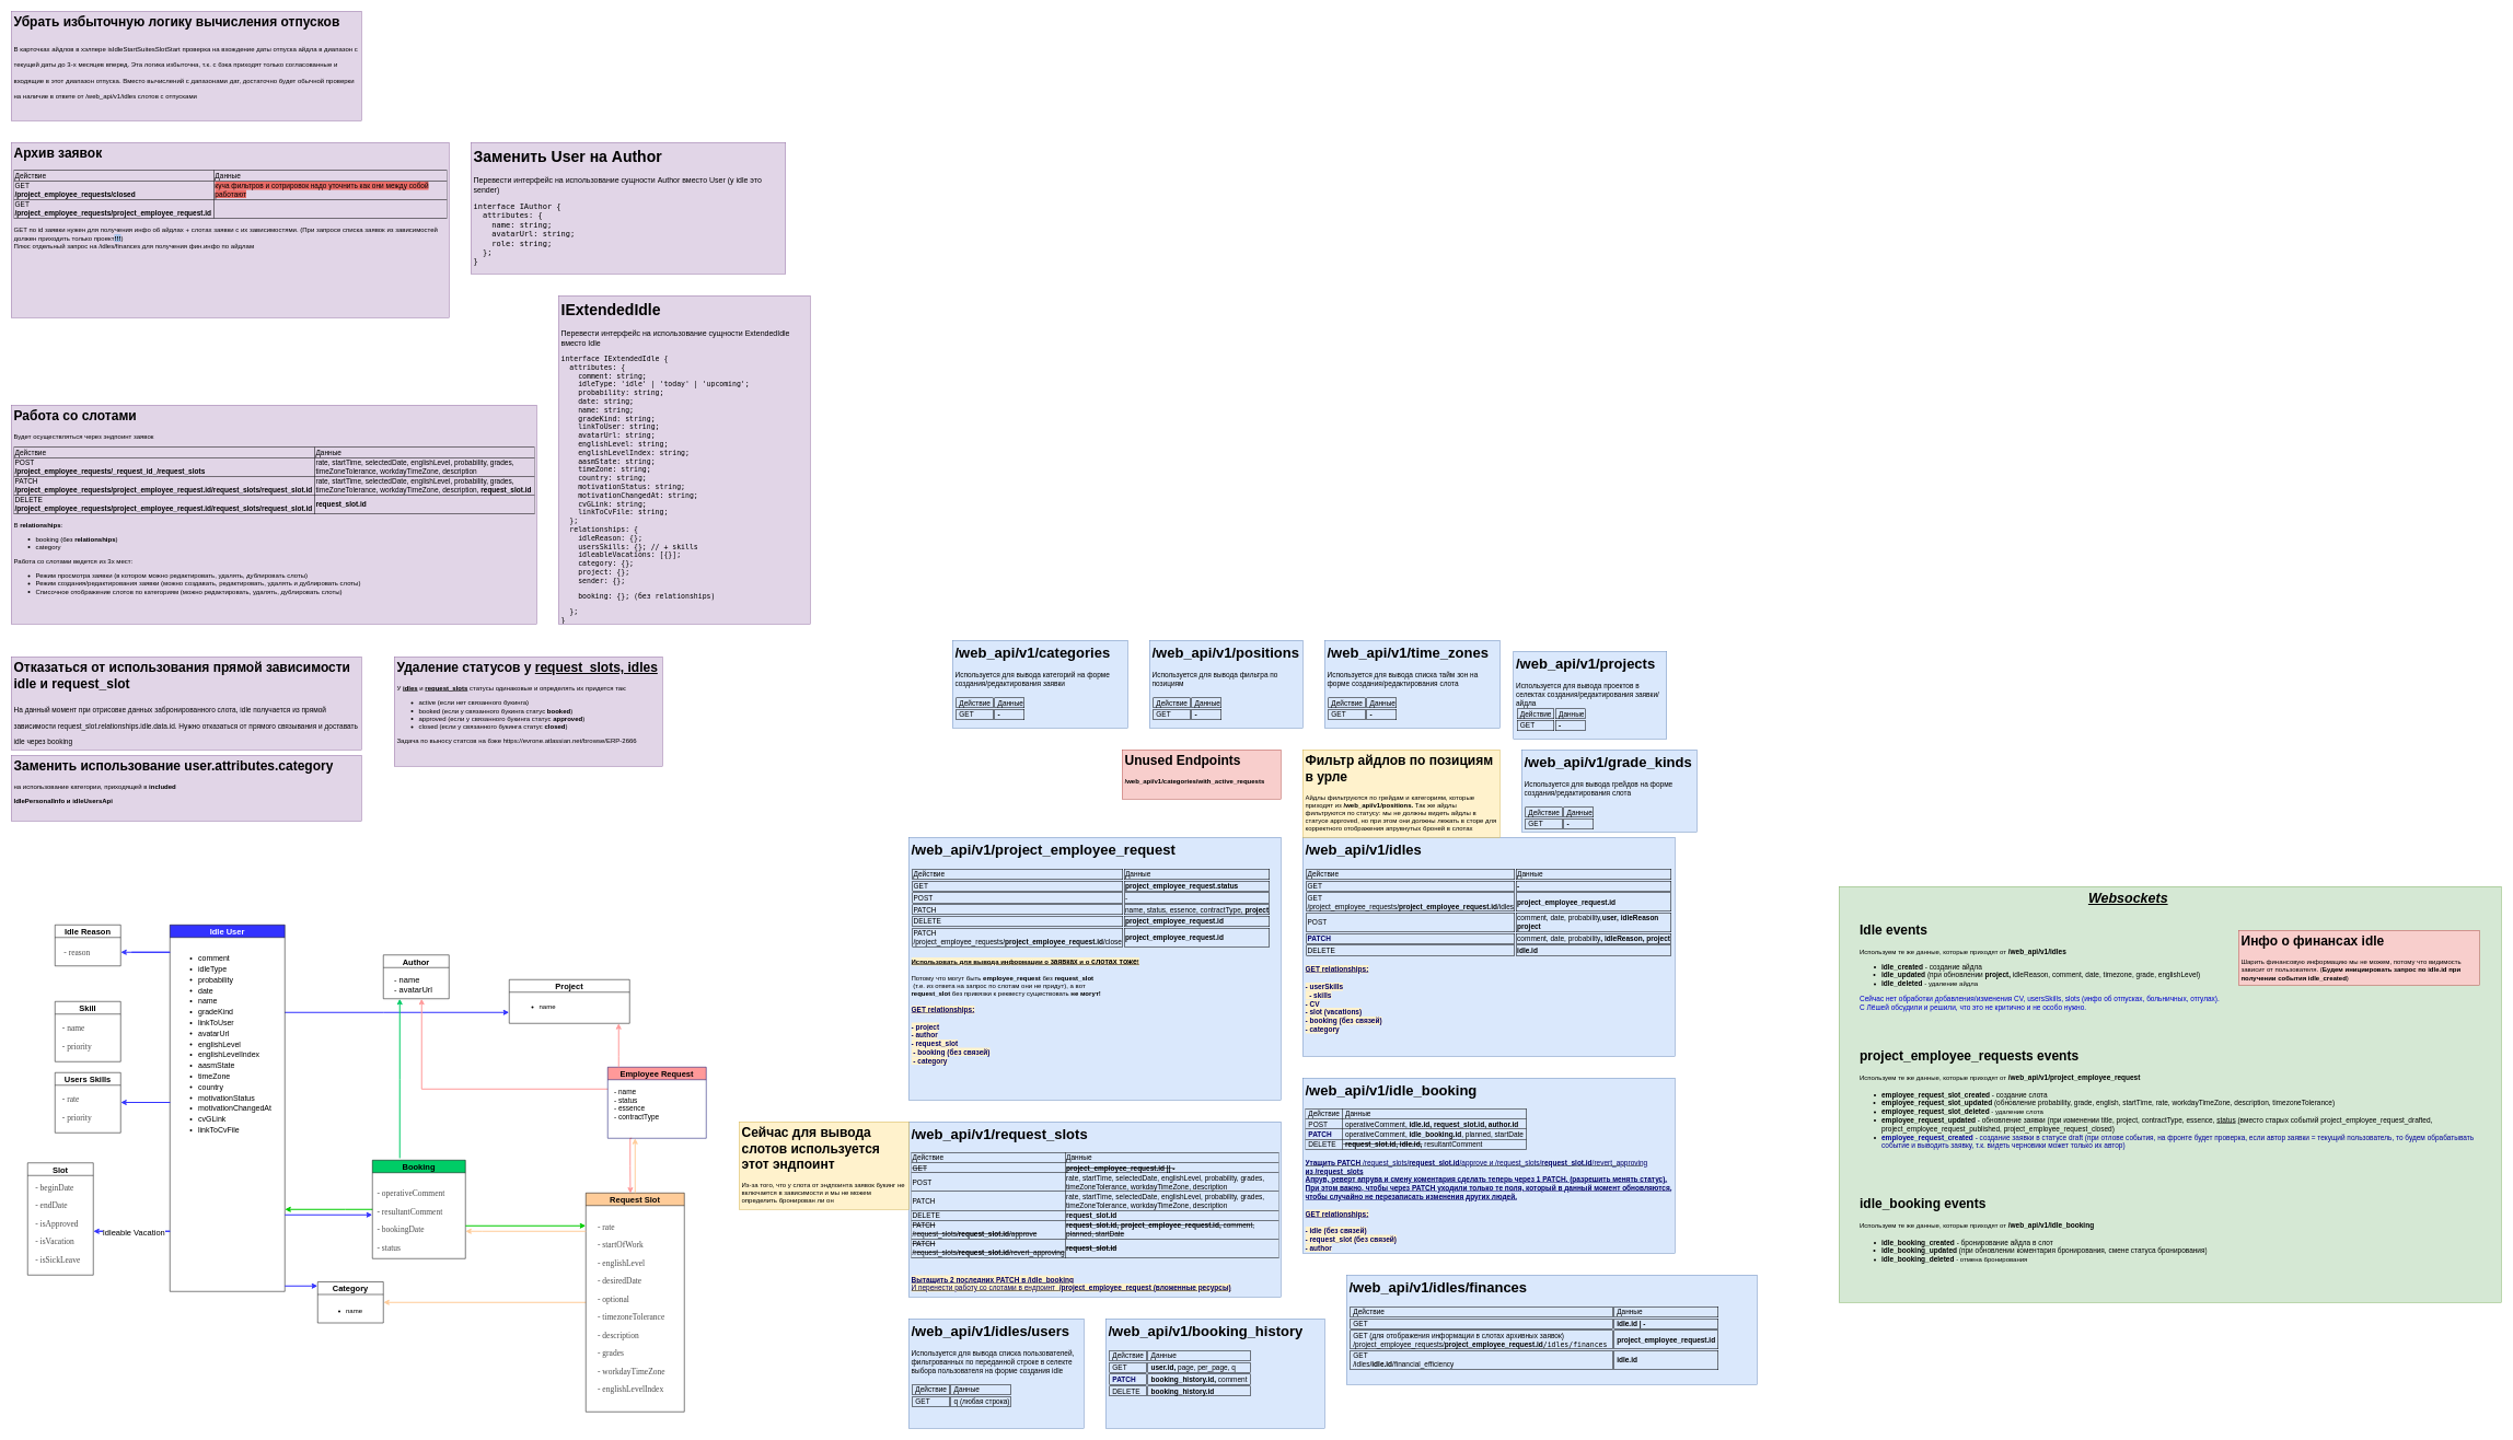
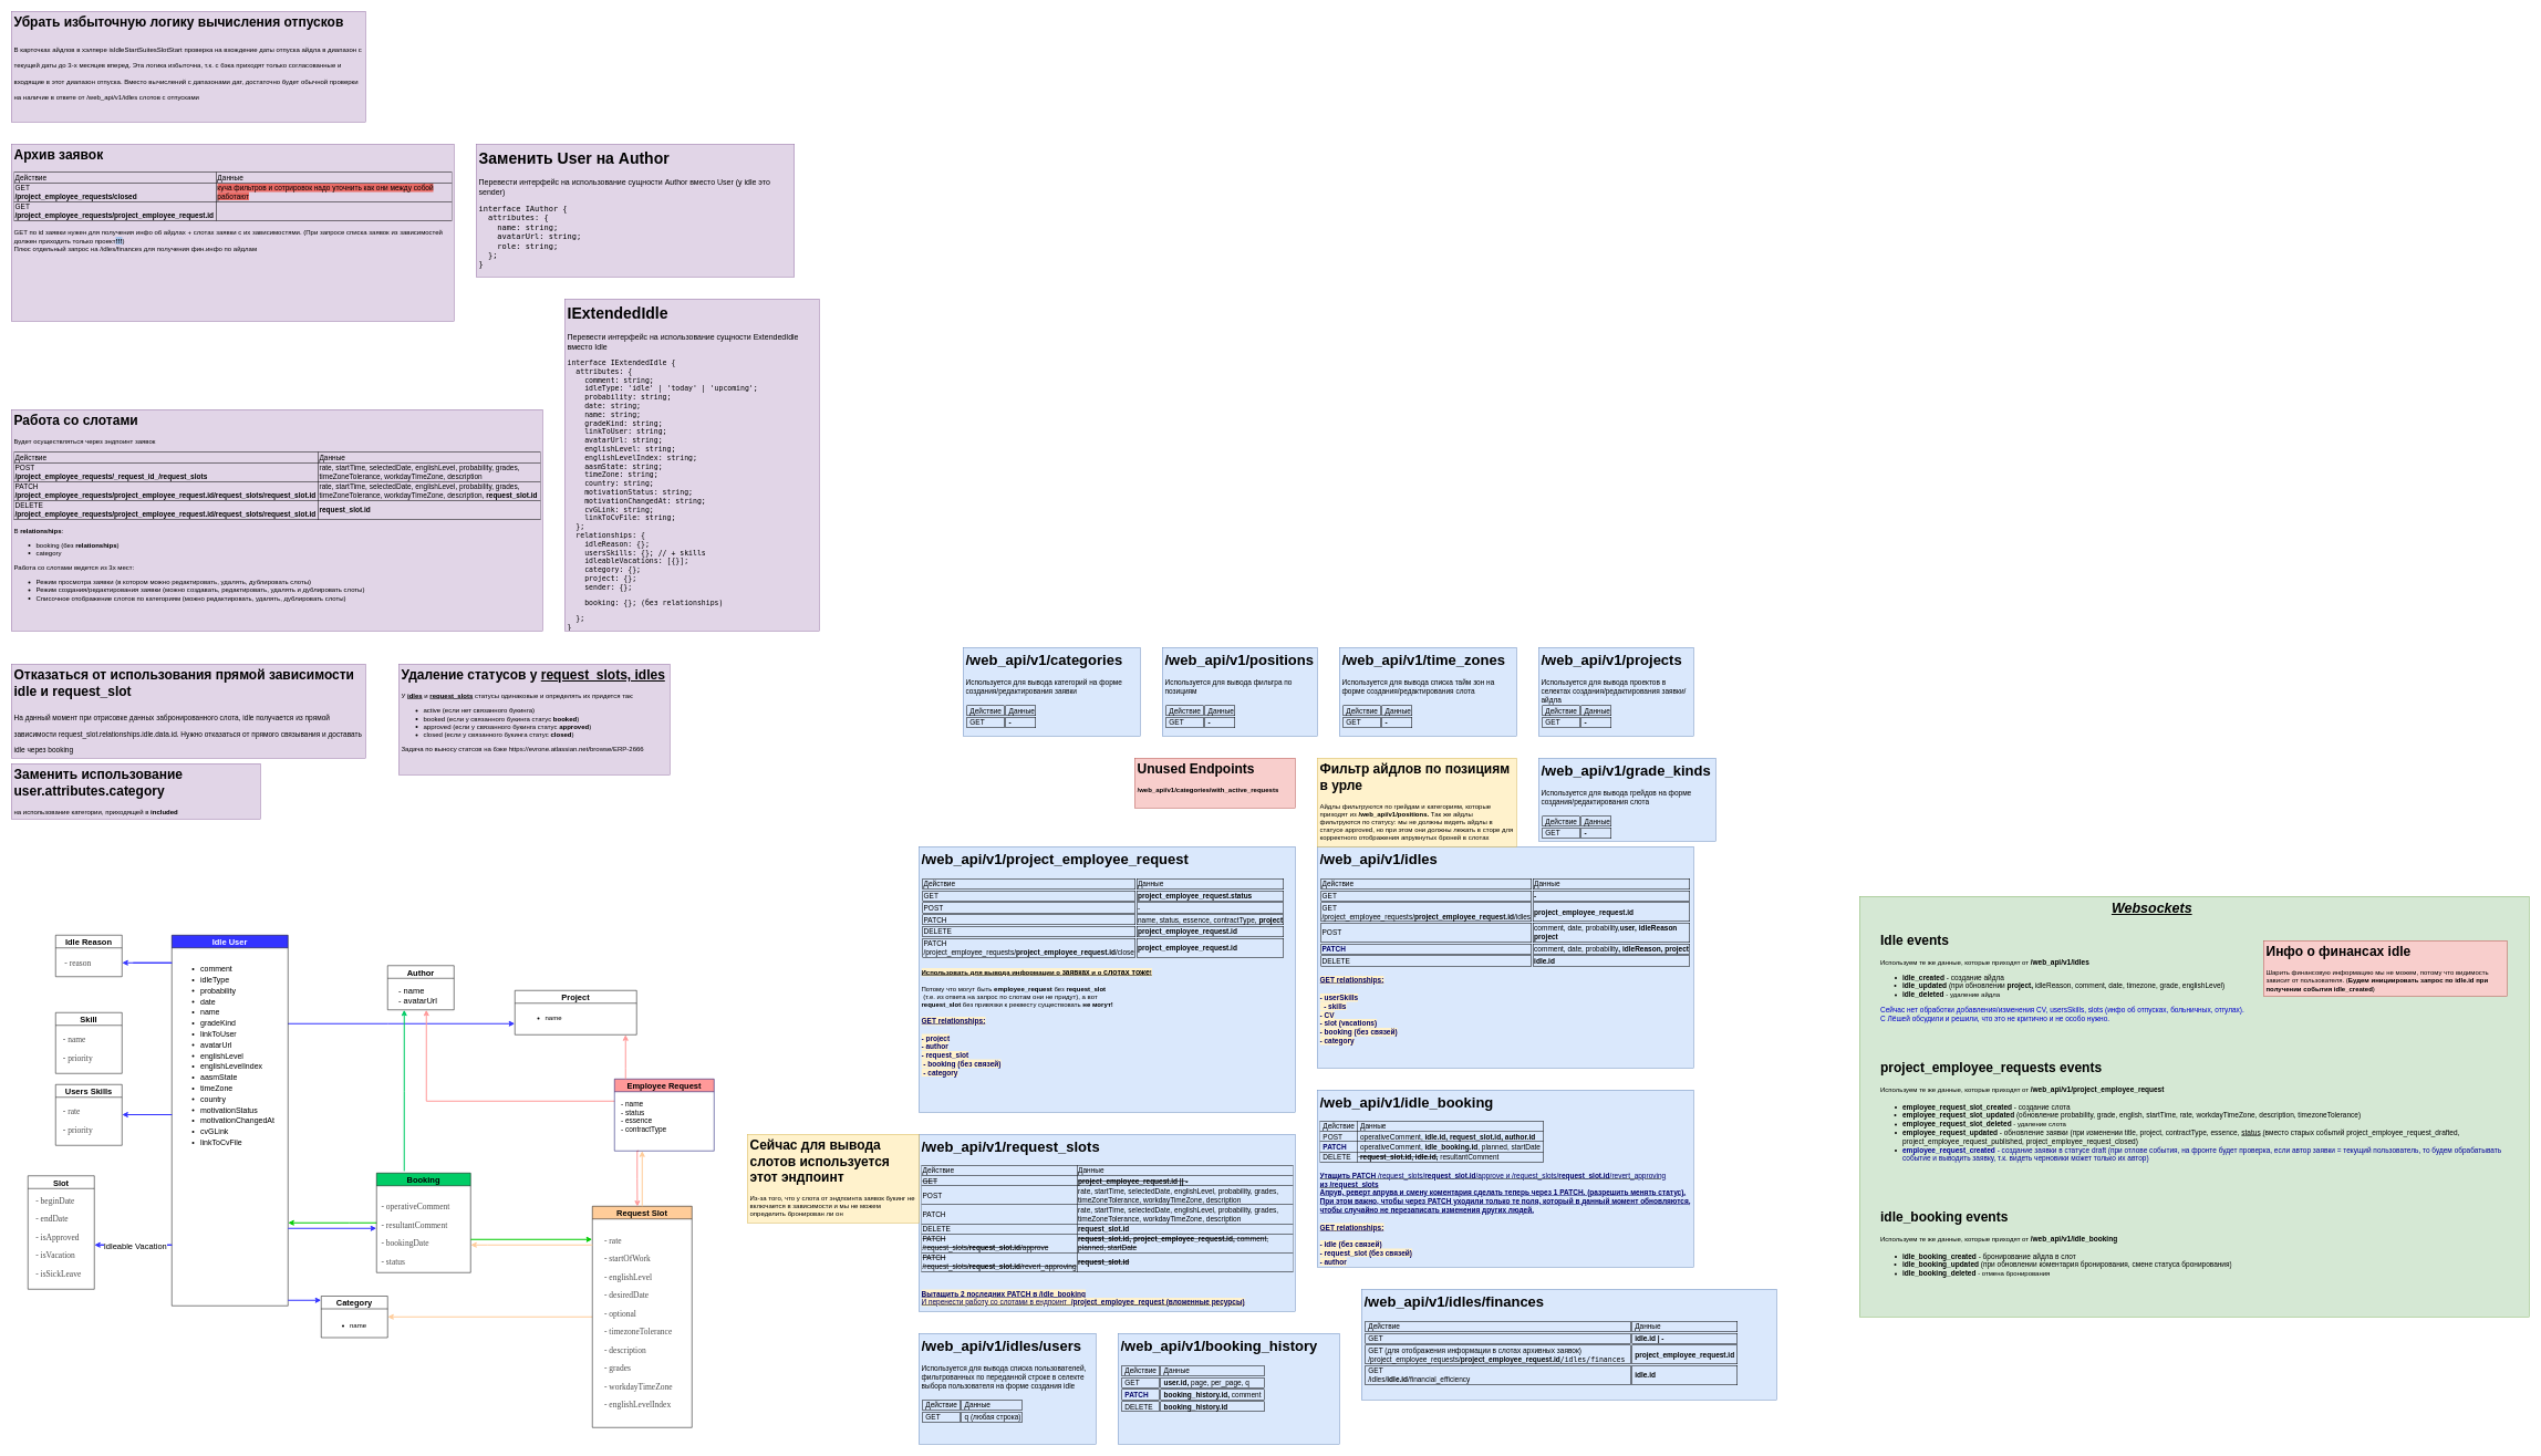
- <mxCell id="22" value="&lt;h1&gt;/web_api/v1/projects&lt;/h1&gt;&lt;div&gt;Используется для вывода проектов в селектах создания/редактирования заявки/айдла&lt;/div&gt;&lt;table&gt;&lt;tbody style=&quot;&quot;&gt;&lt;tr&gt;&lt;td style=&quot;border: 1px solid rgb(0, 0, 0); border-collapse: collapse;&quot; border=&quot;1&quot;&gt;&amp;nbsp;Действие&amp;nbsp;&lt;/td&gt;&lt;td style=&quot;border: 1px solid rgb(0, 0, 0); border-collapse: collapse;&quot; border=&quot;1&quot;&gt;&amp;nbsp;Данные&lt;/td&gt;&lt;/tr&gt;&lt;tr&gt;&lt;td style=&quot;border: 1px solid rgb(0, 0, 0); border-collapse: collapse;&quot; border=&quot;1&quot;&gt;&amp;nbsp;GET&lt;/td&gt;&lt;td style=&quot;border: 1px solid rgb(0, 0, 0); border-collapse: collapse;&quot; border=&quot;1&quot;&gt;&lt;b&gt;&amp;nbsp;-&lt;/b&gt;&lt;/td&gt;&lt;/tr&gt;&lt;/tbody&gt;&lt;/table&gt;&lt;br&gt;&lt;br&gt;&lt;p&gt;&lt;/p&gt;" style="text;html=1;strokeColor=#6c8ebf;fillColor=#dae8fc;spacing=5;spacingTop=-20;whiteSpace=wrap;overflow=hidden;rounded=0;fontSize=13;" parent="11" vertex="1"><mxGeometry x="1105" y="20" width="280" height="160" as="geometry" /></mxCell>
+ <mxCell id="22" value="&lt;h1&gt;/web_api/v1/projects&lt;/h1&gt;&lt;div&gt;Используется для вывода проектов в селектах создания/редактирования заявки/айдла&lt;/div&gt;&lt;table&gt;&lt;tbody style=&quot;&quot;&gt;&lt;tr&gt;&lt;td style=&quot;border: 1px solid rgb(0, 0, 0); border-collapse: collapse;&quot; border=&quot;1&quot;&gt;&amp;nbsp;Действие&amp;nbsp;&lt;/td&gt;&lt;td style=&quot;border: 1px solid rgb(0, 0, 0); border-collapse: collapse;&quot; border=&quot;1&quot;&gt;&amp;nbsp;Данные&lt;/td&gt;&lt;/tr&gt;&lt;tr&gt;&lt;td style=&quot;border: 1px solid rgb(0, 0, 0); border-collapse: collapse;&quot; border=&quot;1&quot;&gt;&amp;nbsp;GET&lt;/td&gt;&lt;td style=&quot;border: 1px solid rgb(0, 0, 0); border-collapse: collapse;&quot; border=&quot;1&quot;&gt;&lt;b&gt;&amp;nbsp;-&lt;/b&gt;&lt;/td&gt;&lt;/tr&gt;&lt;/tbody&gt;&lt;/table&gt;&lt;br&gt;&lt;br&gt;&lt;p&gt;&lt;/p&gt;" style="text;html=1;strokeColor=#6c8ebf;fillColor=#dae8fc;spacing=5;spacingTop=-20;whiteSpace=wrap;overflow=hidden;rounded=0;fontSize=13;" parent="11" vertex="1"><mxGeometry x="1120" width="280" height="160" as="geometry" /></mxCell>
- <mxCell id="2" value="&lt;h1&gt;Заменить использование user.attributes.category&lt;/h1&gt;&lt;p&gt;на использование категории, приходящей в &lt;b&gt;included&lt;/b&gt;&lt;/p&gt;&lt;p&gt;&lt;b&gt;IdlePersonalInfo и idleUsersApi&lt;/b&gt;&lt;/p&gt;" style="text;html=1;strokeColor=#9673a6;fillColor=#e1d5e7;spacing=5;spacingTop=-20;whiteSpace=wrap;overflow=hidden;rounded=0;labelBackgroundColor=none;fontSize=12;" parent="1" vertex="1"><mxGeometry x="20" y="1380" width="640" height="120" as="geometry" /></mxCell>
+ <mxCell id="2" value="&lt;h1&gt;Заменить использование user.attributes.category&lt;/h1&gt;&lt;p&gt;на использование категории, приходящей в &lt;b&gt;included&lt;/b&gt;&lt;/p&gt;&lt;p&gt;&lt;b&gt;IdlePersonalInfo и idleUsersApi&lt;/b&gt;&lt;/p&gt;" style="text;html=1;strokeColor=#9673a6;fillColor=#e1d5e7;spacing=5;spacingTop=-20;whiteSpace=wrap;overflow=hidden;rounded=0;labelBackgroundColor=none;fontSize=12;" parent="1" vertex="1"><mxGeometry x="20" y="1380" width="450" height="100" as="geometry" /></mxCell>
